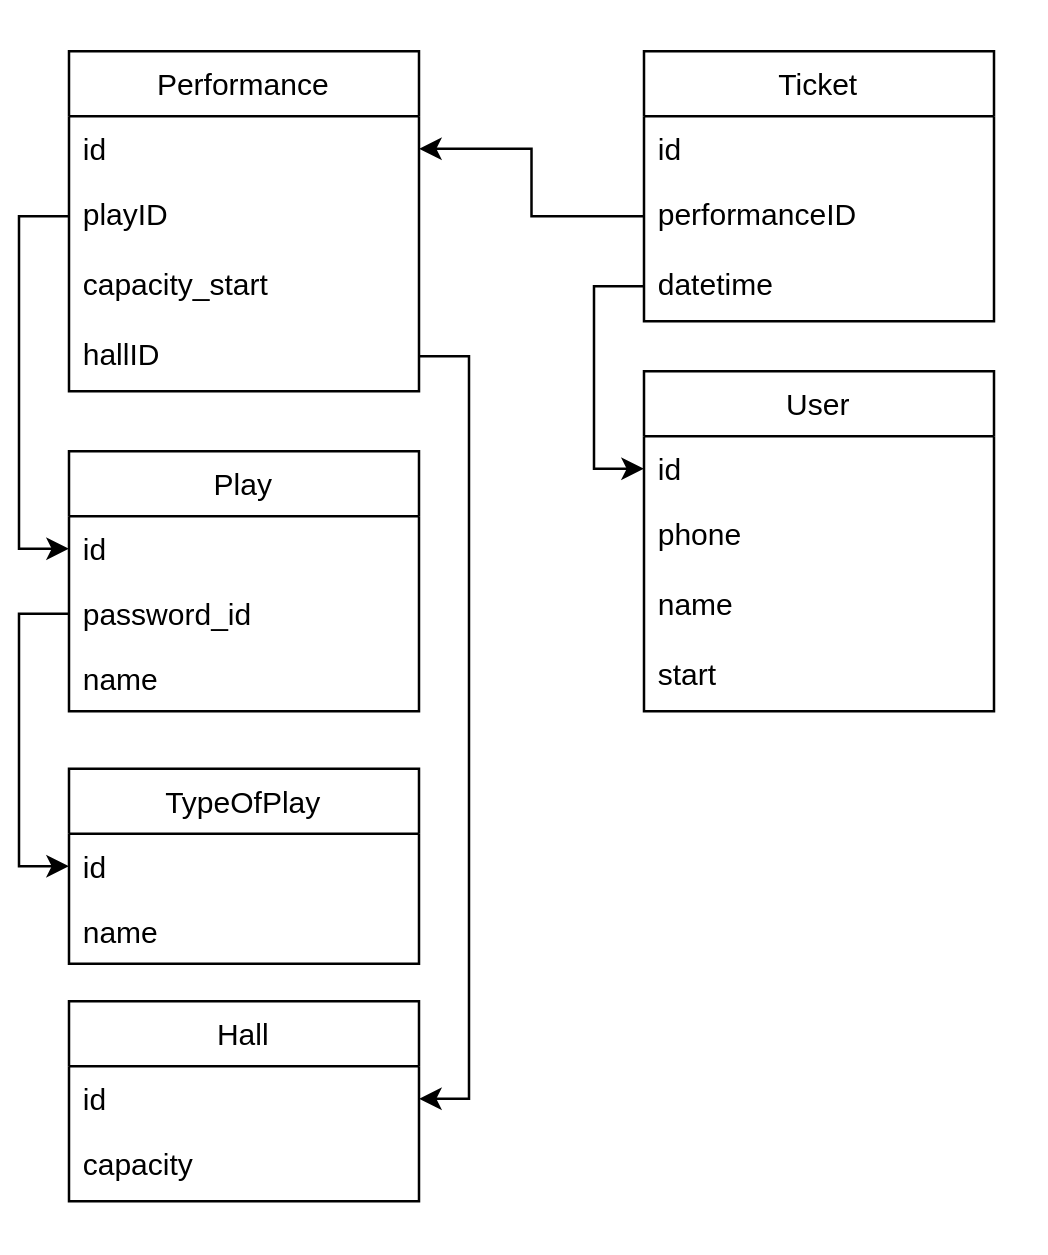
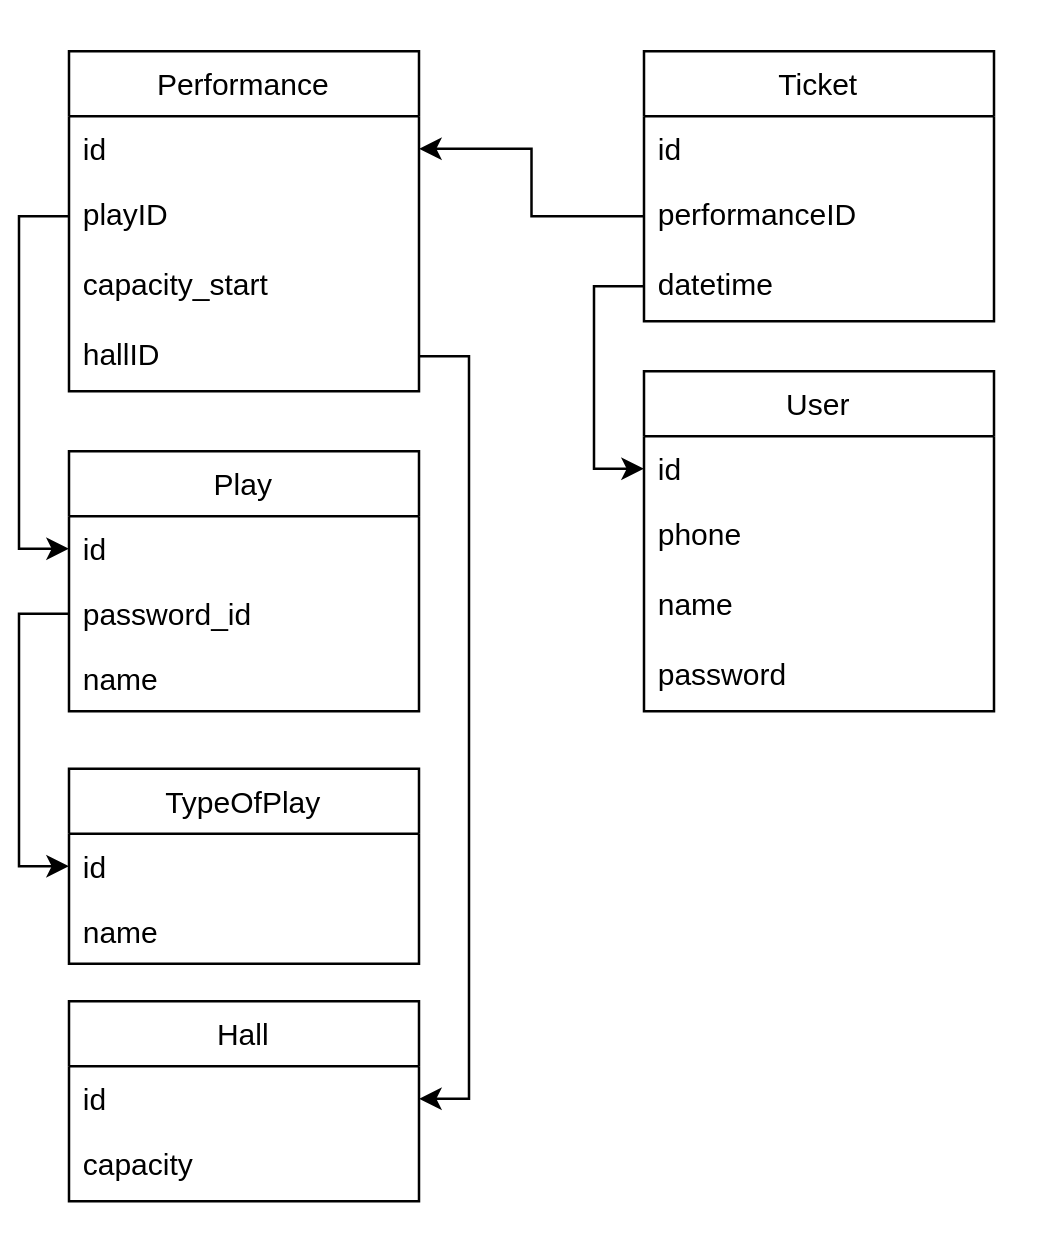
- <mxCell id="10" value="start" style="text;strokeColor=none;fillColor=none;align=left;verticalAlign=top;spacingLeft=4;spacingRight=4;overflow=hidden;rotatable=0;points=[[0,0.5],[1,0.5]];portConstraint=eastwest;swimlaneLine=1;" vertex="1" parent="6"><mxGeometry y="108" width="140" height="28" as="geometry" /></mxCell>
+ <mxCell id="10" value="password" style="text;strokeColor=none;fillColor=none;align=left;verticalAlign=top;spacingLeft=4;spacingRight=4;overflow=hidden;rotatable=0;points=[[0,0.5],[1,0.5]];portConstraint=eastwest;swimlaneLine=1;" vertex="1" parent="6"><mxGeometry y="108" width="140" height="28" as="geometry" /></mxCell>
